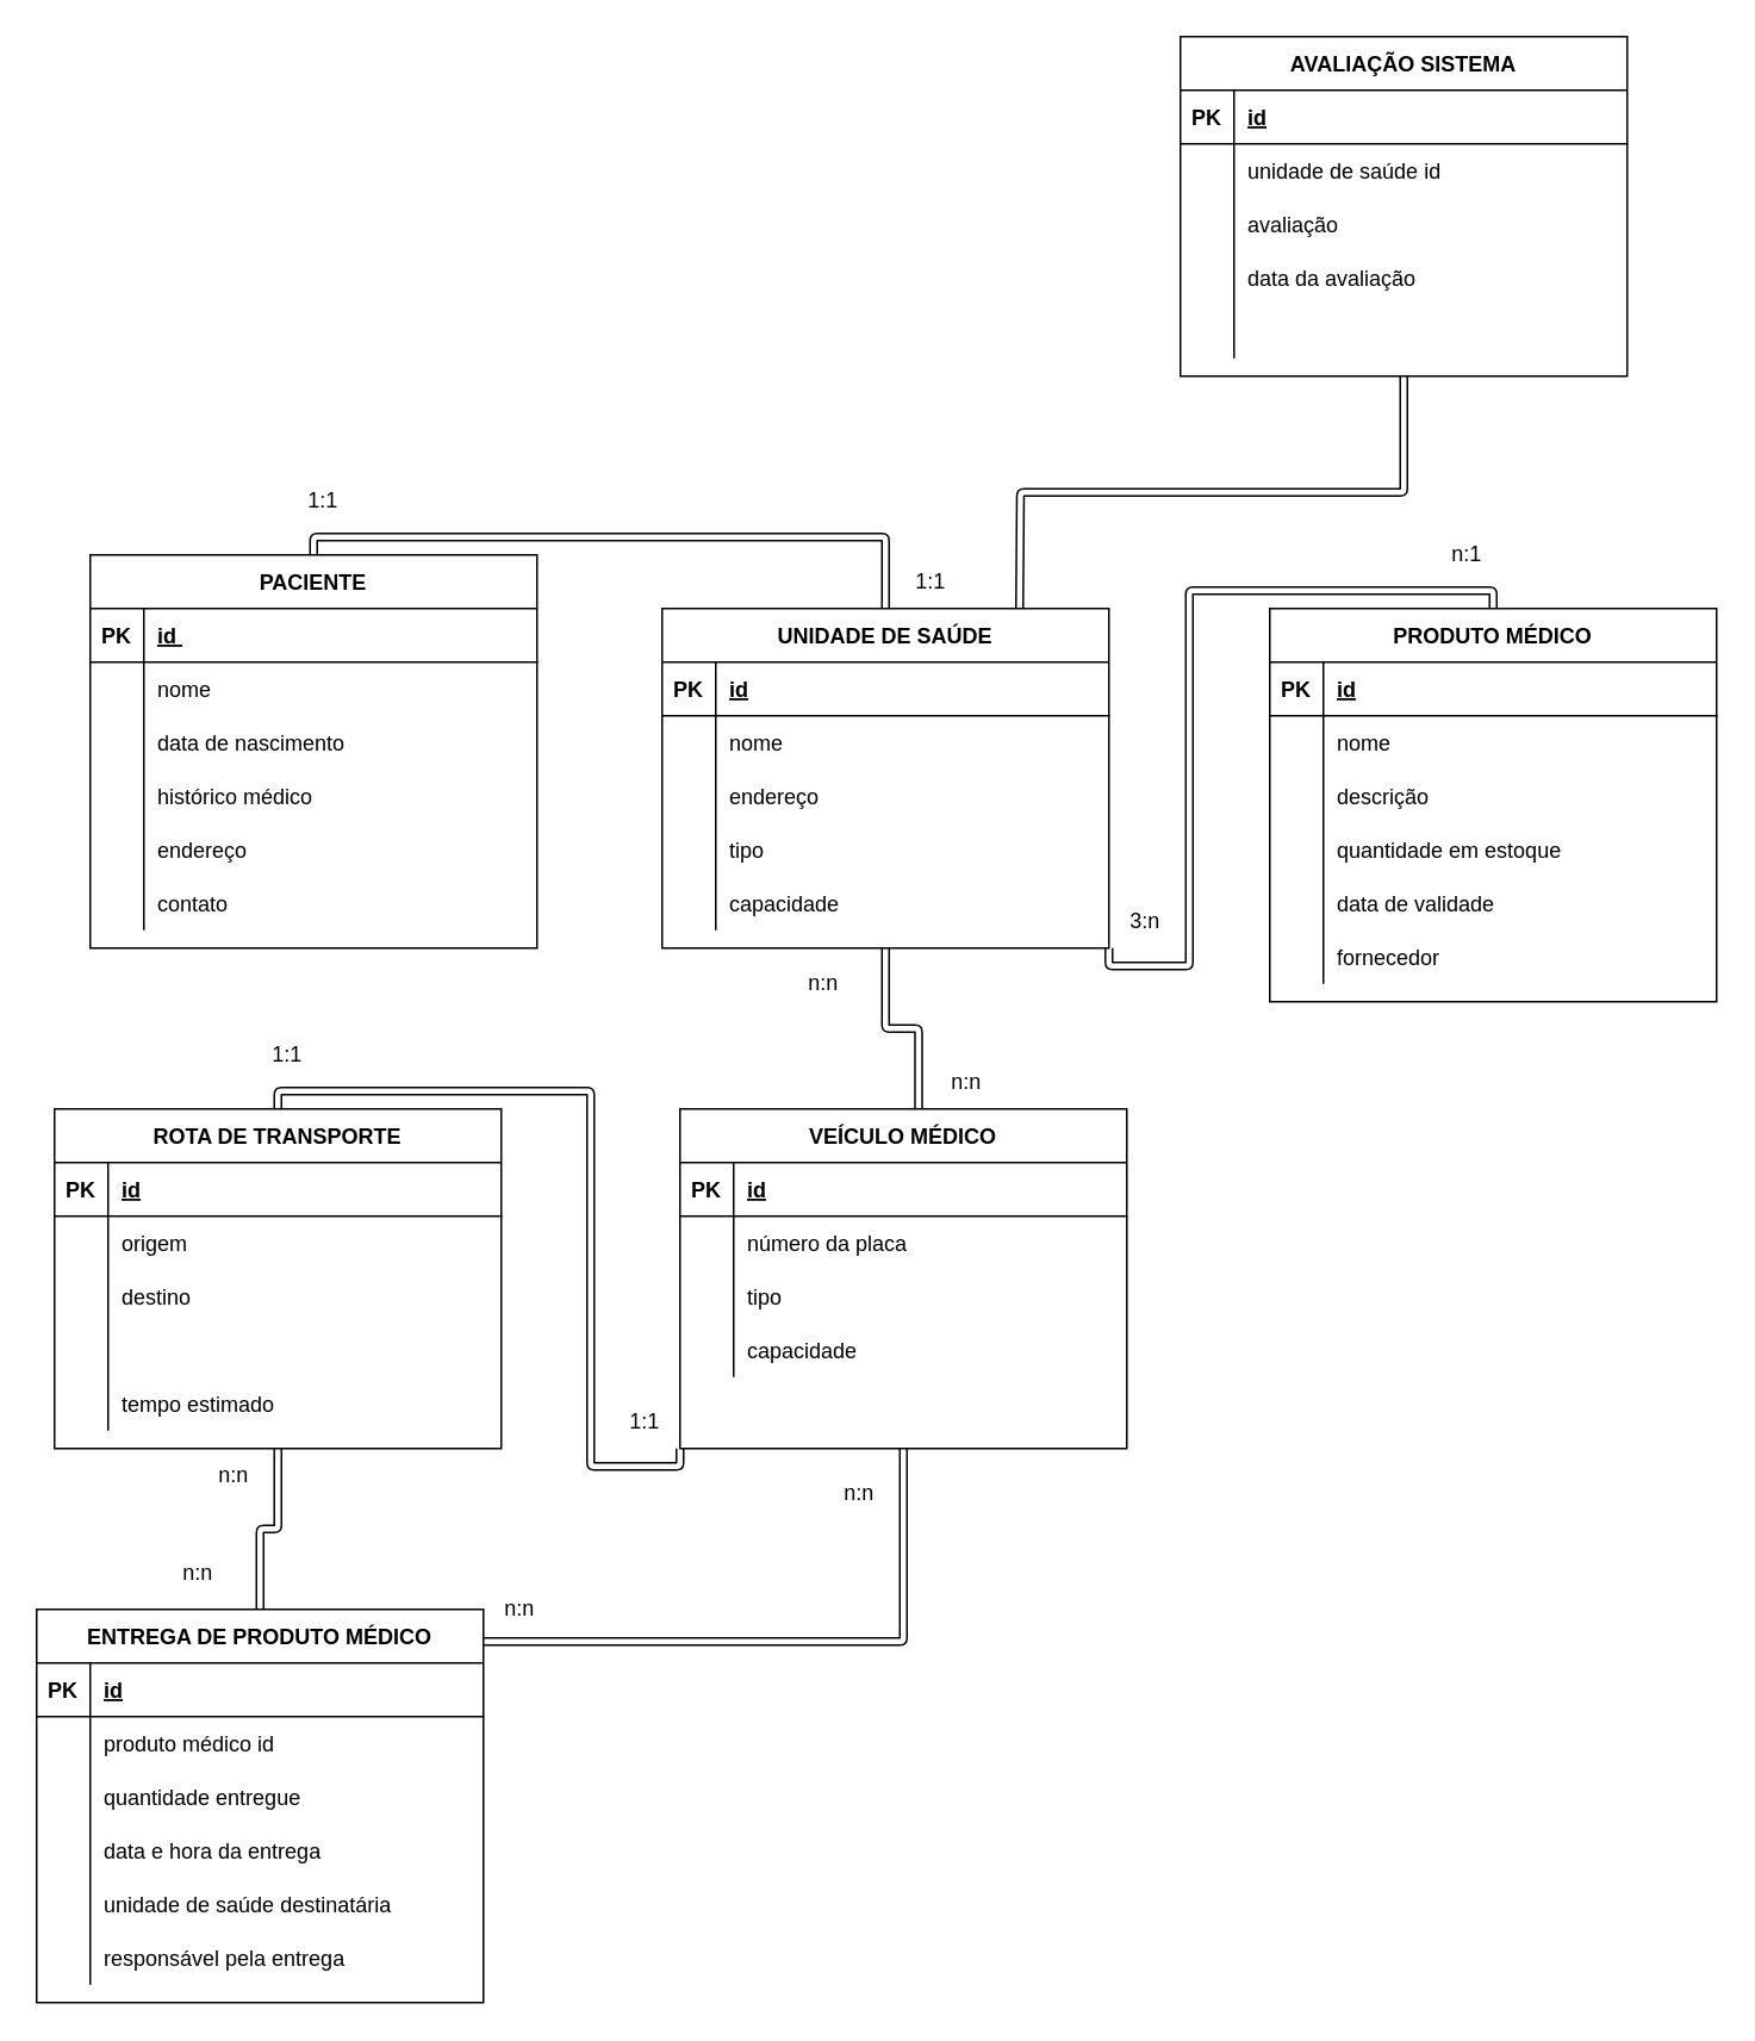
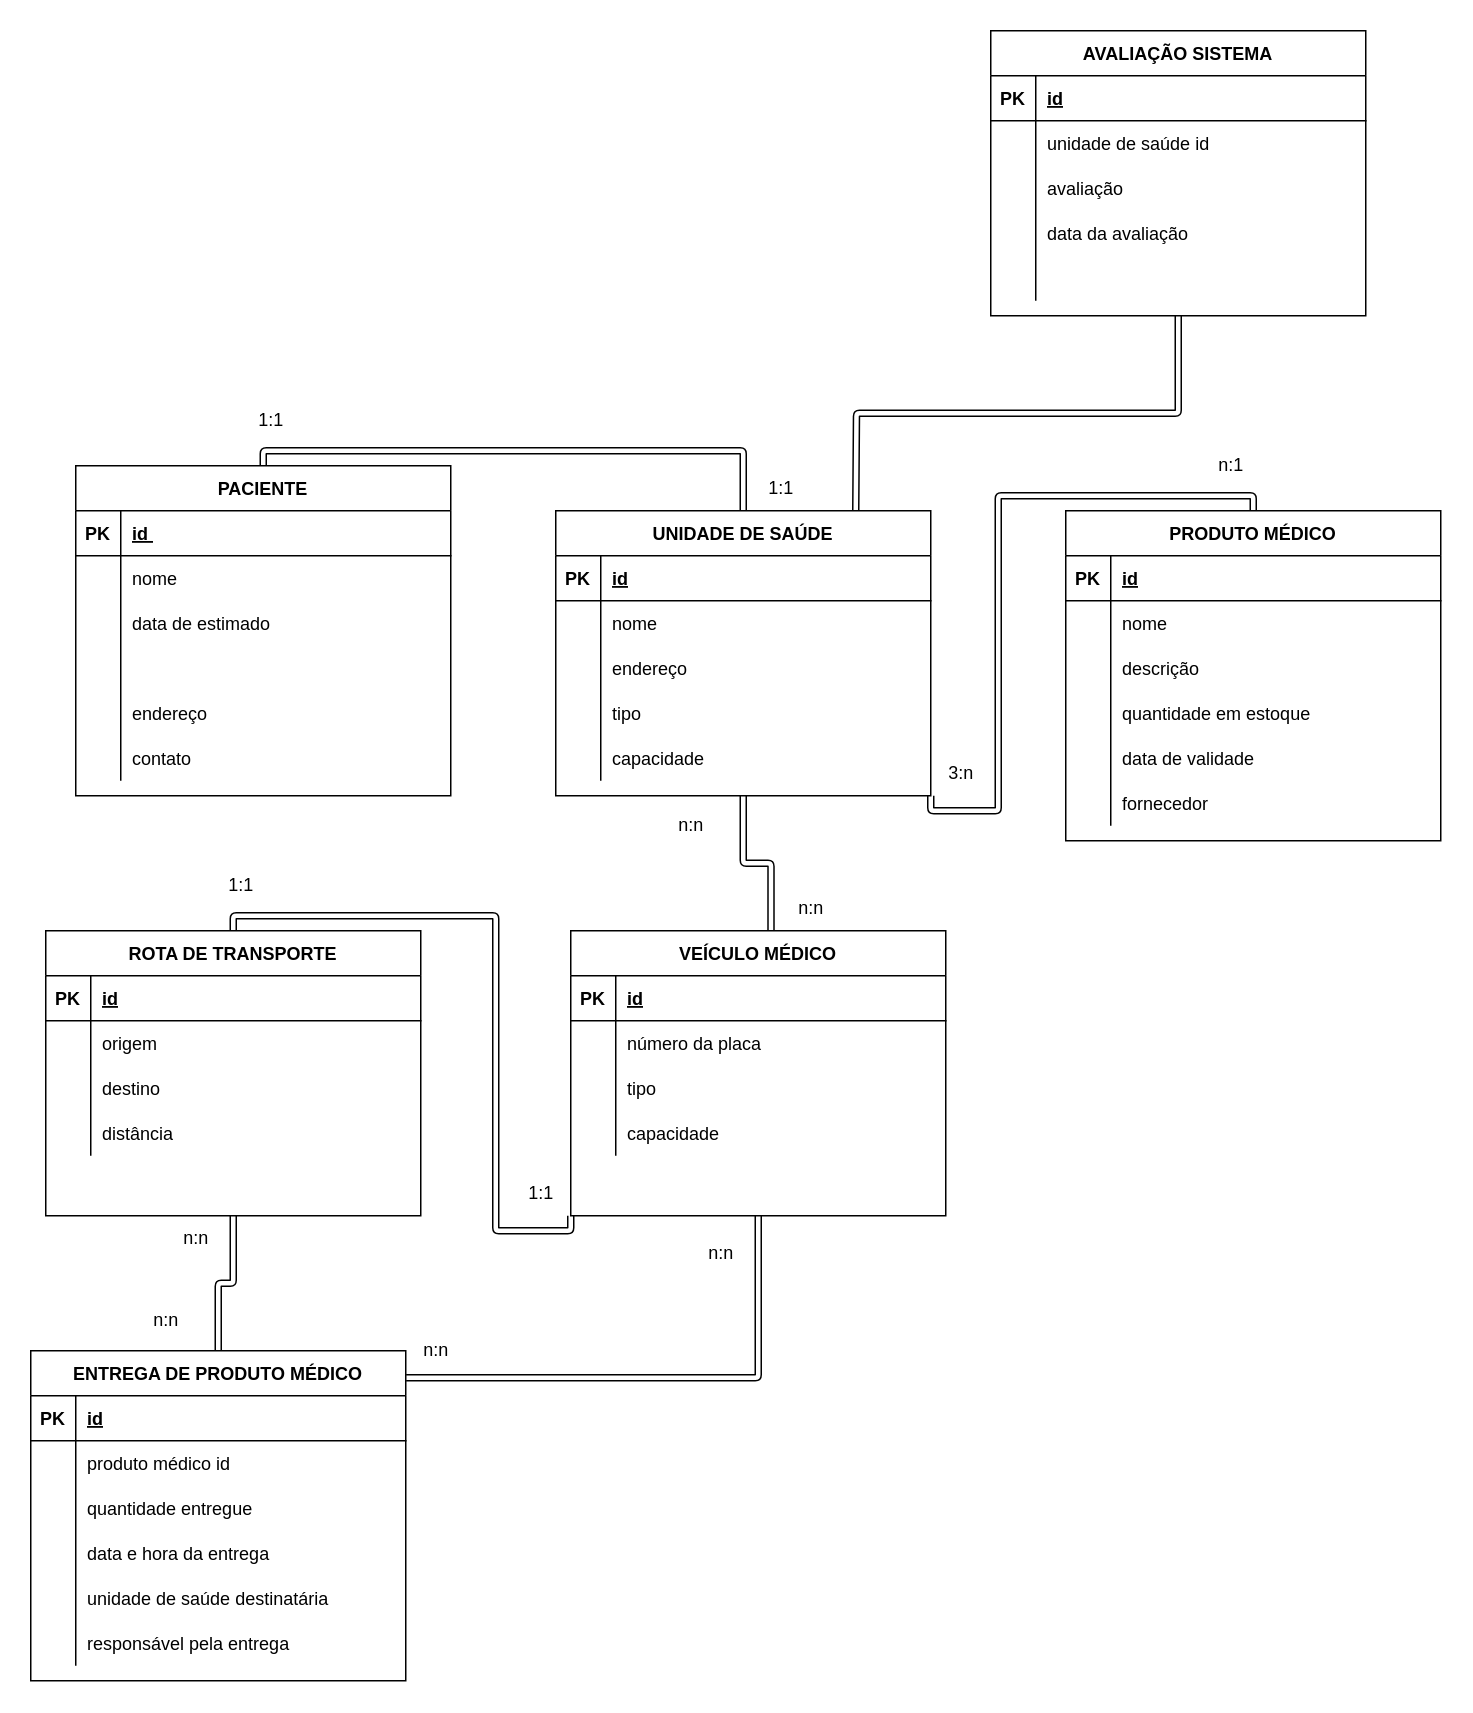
- <mxCell id="47" value="data de nascimento" style="shape=partialRectangle;overflow=hidden;connectable=0;fillColor=none;top=0;left=0;bottom=0;right=0;align=left;spacingLeft=6;" parent="45" vertex="1"><mxGeometry x="30" width="220" height="30" as="geometry"><mxRectangle width="220" height="30" as="alternateBounds" /></mxGeometry></mxCell>
+ <mxCell id="47" value="data de estimado" style="shape=partialRectangle;overflow=hidden;connectable=0;fillColor=none;top=0;left=0;bottom=0;right=0;align=left;spacingLeft=6;" parent="45" vertex="1"><mxGeometry x="30" width="220" height="30" as="geometry"><mxRectangle width="220" height="30" as="alternateBounds" /></mxGeometry></mxCell>
- <mxCell id="50" value="histórico médico" style="shape=partialRectangle;overflow=hidden;connectable=0;fillColor=none;top=0;left=0;bottom=0;right=0;align=left;spacingLeft=6;" parent="48" vertex="1"><mxGeometry x="30" width="220" height="30" as="geometry"><mxRectangle width="220" height="30" as="alternateBounds" /></mxGeometry></mxCell>
+ <mxCell id="69" value="distância" style="shape=partialRectangle;overflow=hidden;connectable=0;fillColor=none;top=0;left=0;bottom=0;right=0;align=left;spacingLeft=6;" parent="67" vertex="1"><mxGeometry x="30" width="220" height="30" as="geometry"><mxRectangle width="220" height="30" as="alternateBounds" /></mxGeometry></mxCell>
- <mxCell id="72" value="tempo estimado" style="shape=partialRectangle;overflow=hidden;connectable=0;fillColor=none;top=0;left=0;bottom=0;right=0;align=left;spacingLeft=6;" parent="70" vertex="1"><mxGeometry x="30" width="220" height="30" as="geometry"><mxRectangle width="220" height="30" as="alternateBounds" /></mxGeometry></mxCell>
